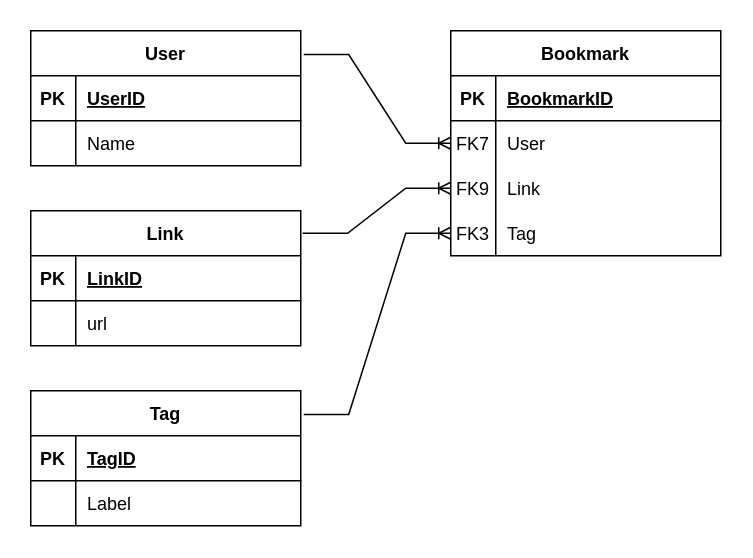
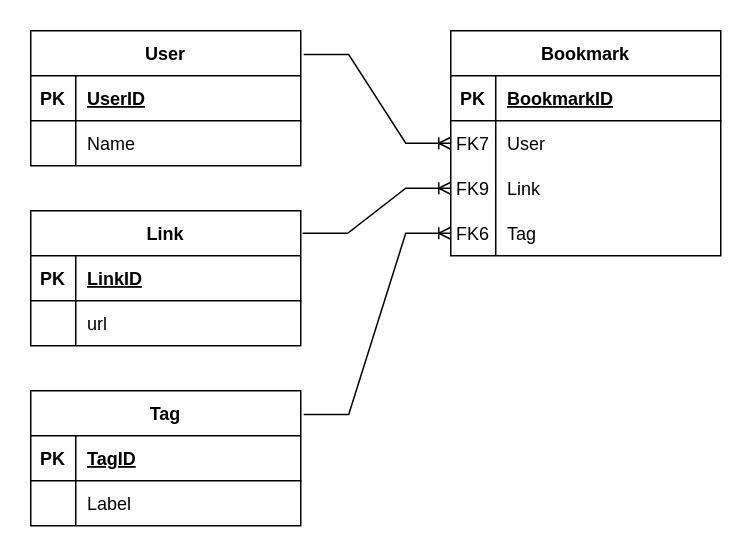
- <mxCell id="34" value="FK3" style="shape=partialRectangle;connectable=0;fillColor=none;top=0;left=0;bottom=0;right=0;editable=1;overflow=hidden;" vertex="1" parent="33"><mxGeometry width="30" height="30" as="geometry"><mxRectangle width="30" height="30" as="alternateBounds" /></mxGeometry></mxCell>
+ <mxCell id="34" value="FK6" style="shape=partialRectangle;connectable=0;fillColor=none;top=0;left=0;bottom=0;right=0;editable=1;overflow=hidden;" vertex="1" parent="33"><mxGeometry width="30" height="30" as="geometry"><mxRectangle width="30" height="30" as="alternateBounds" /></mxGeometry></mxCell>
